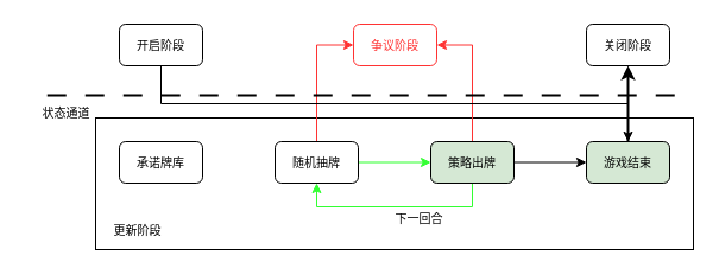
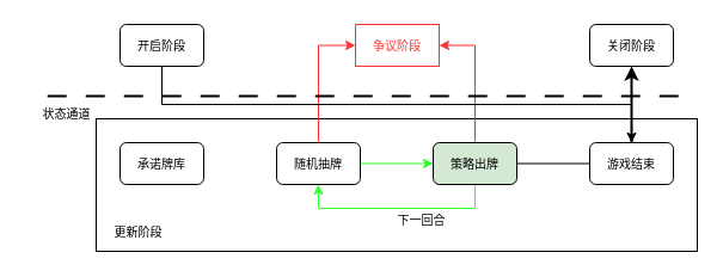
- <mxCell id="15" value="&lt;font color=&quot;#ff3333&quot;&gt;争议阶段&lt;/font&gt;" style="rounded=1;whiteSpace=wrap;html=1;labelBackgroundColor=none;fontFamily=宋体;fontSize=10;flipH=1;strokeColor=#FF3333;" vertex="1" parent="1"><mxGeometry x="297" y="20" width="70" height="35" as="geometry" /></mxCell>
+ <mxCell id="15" value="&lt;font color=&quot;#ff3333&quot;&gt;争议阶段&lt;/font&gt;" style="whiteSpace=wrap;html=1;labelBackgroundColor=none;fontFamily=宋体;fontSize=10;flipH=1;strokeColor=#FF3333;rounded=0;" vertex="1" parent="1"><mxGeometry x="297" y="20" width="70" height="35" as="geometry" /></mxCell>
- <mxCell id="7" style="edgeStyle=orthogonalEdgeStyle;rounded=0;orthogonalLoop=1;jettySize=auto;html=1;strokeWidth=1;fontFamily=宋体;fontSize=10;exitX=1;exitY=0.5;exitDx=0;exitDy=0;" edge="1" parent="1" source="10" target="12"><mxGeometry relative="1" as="geometry"><mxPoint x="485" y="139" as="sourcePoint" /></mxGeometry></mxCell>
+ <mxCell id="7" style="edgeStyle=orthogonalEdgeStyle;rounded=0;orthogonalLoop=1;jettySize=auto;html=1;strokeWidth=1;fontFamily=宋体;fontSize=10;exitX=1;exitY=0.5;exitDx=0;exitDy=0;endArrow=none;" edge="1" parent="1" source="10" target="12"><mxGeometry relative="1" as="geometry"><mxPoint x="485" y="139" as="sourcePoint" /></mxGeometry></mxCell>
- <mxCell id="12" value="游戏结束" style="rounded=1;whiteSpace=wrap;html=1;labelBackgroundColor=none;fontFamily=宋体;fontSize=10;fillColor=#d5e8d4;" vertex="1" parent="1"><mxGeometry x="493" y="119" width="70" height="35" as="geometry" /></mxCell>
+ <mxCell id="12" value="游戏结束" style="rounded=1;whiteSpace=wrap;html=1;labelBackgroundColor=none;fontFamily=宋体;fontSize=10;" vertex="1" parent="1"><mxGeometry x="493" y="119" width="70" height="35" as="geometry" /></mxCell>
